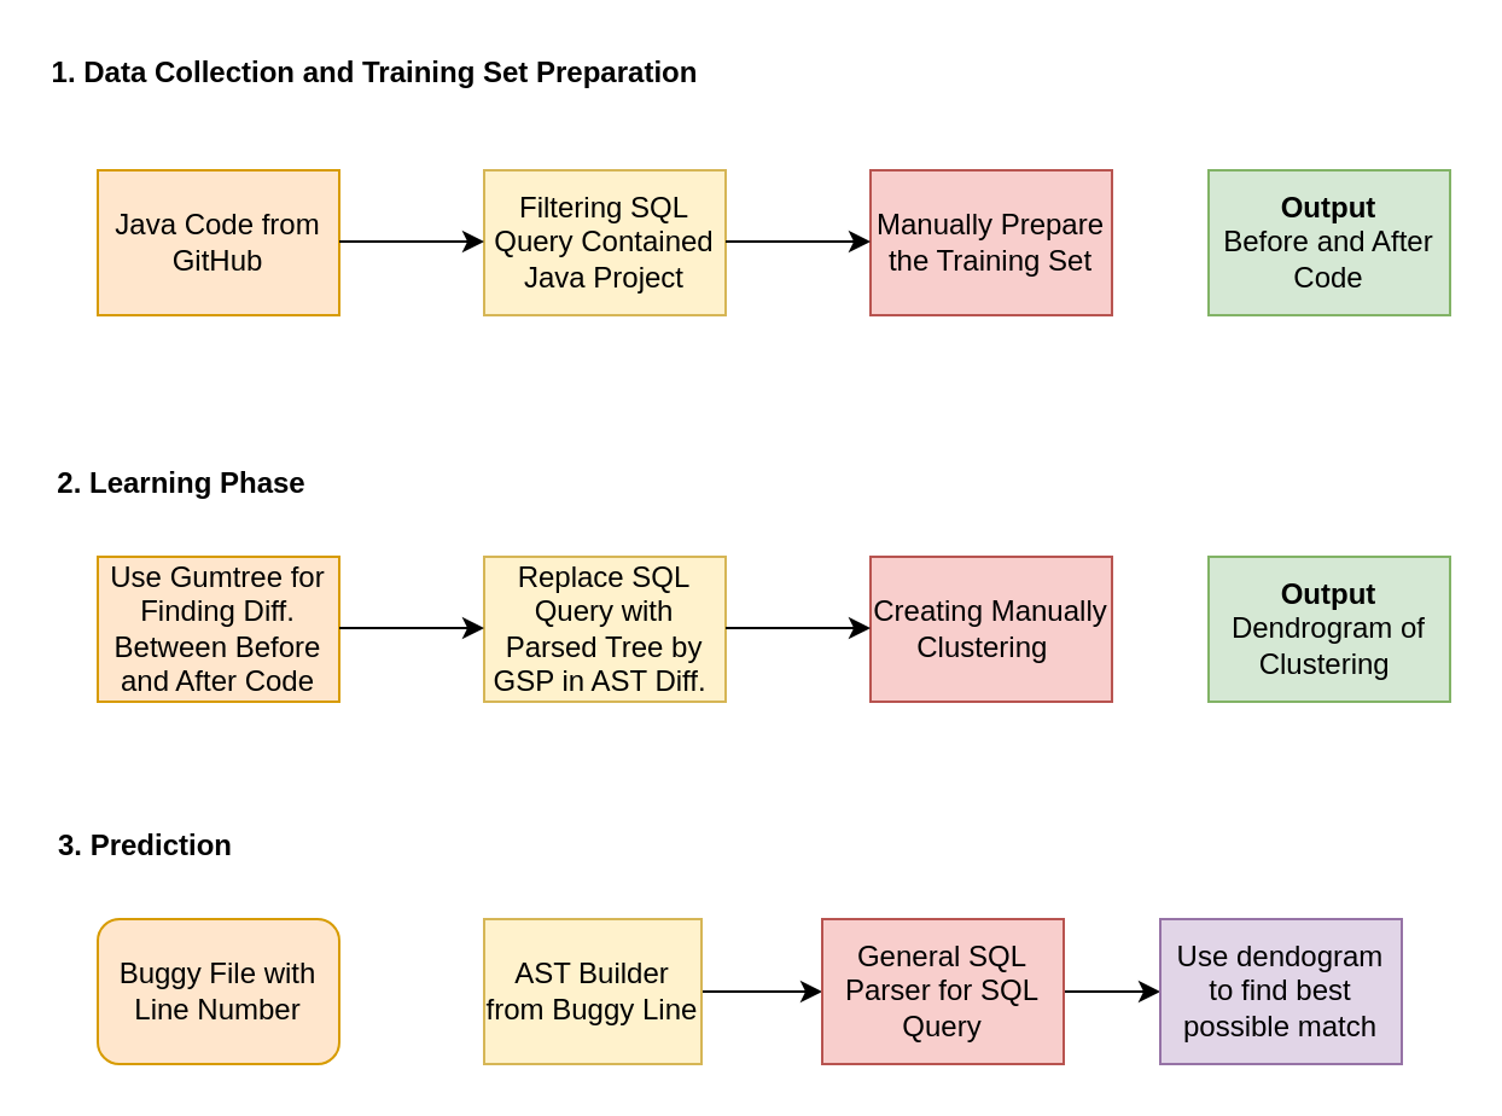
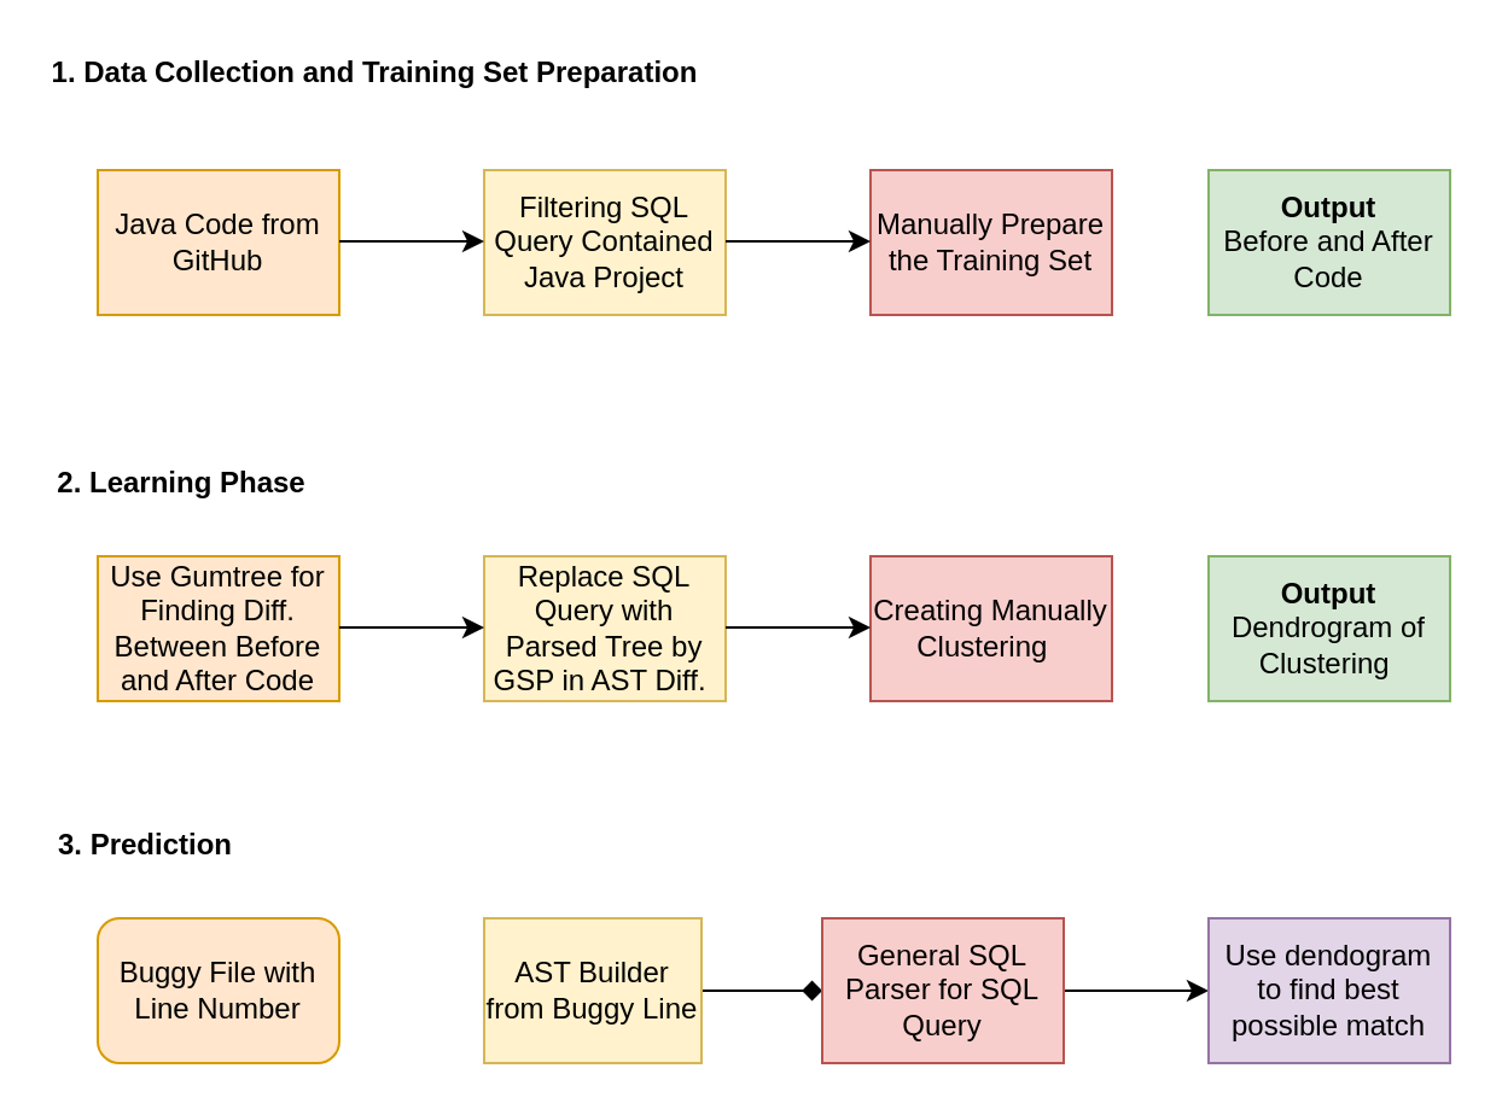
- <mxCell id="3" style="edgeStyle=orthogonalEdgeStyle;rounded=0;orthogonalLoop=1;jettySize=auto;html=1;exitX=1;exitY=0.5;exitDx=0;exitDy=0;entryX=0;entryY=0.5;entryDx=0;entryDy=0;" parent="1" source="4" target="6" edge="1"><mxGeometry relative="1" as="geometry" /></mxCell>
+ <mxCell id="3" style="edgeStyle=orthogonalEdgeStyle;rounded=0;orthogonalLoop=1;jettySize=auto;html=1;exitX=1;exitY=0.5;exitDx=0;exitDy=0;entryX=0;entryY=0.5;entryDx=0;entryDy=0;endArrow=diamond;" parent="1" source="4" target="6" edge="1"><mxGeometry relative="1" as="geometry" /></mxCell>
- <mxCell id="7" value="Use dendogram to find best possible match" style="rounded=0;whiteSpace=wrap;html=1;fillColor=#e1d5e7;strokeColor=#9673a6;" parent="1" vertex="1"><mxGeometry x="480" y="380" width="100" height="60" as="geometry" /></mxCell>
+ <mxCell id="7" value="Use dendogram to find best possible match" style="rounded=0;whiteSpace=wrap;html=1;fillColor=#e1d5e7;strokeColor=#9673a6;" parent="1" vertex="1"><mxGeometry x="500" y="380" width="100" height="60" as="geometry" /></mxCell>
